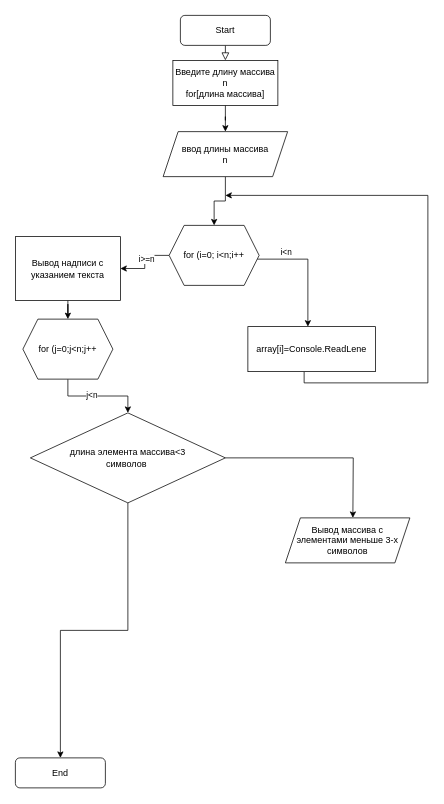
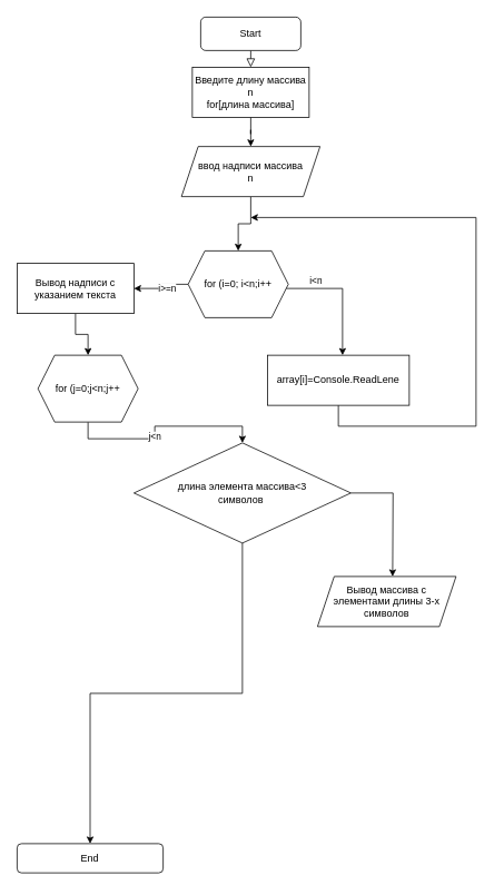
- <mxCell id="15" value="ввод длины массива&lt;br&gt;n" style="shape=parallelogram;perimeter=parallelogramPerimeter;whiteSpace=wrap;html=1;fixedSize=1;" vertex="1" parent="1"><mxGeometry x="217" y="175" width="166" height="60" as="geometry" /></mxCell>
+ <mxCell id="15" value="ввод надписи массива&lt;br&gt;n" style="shape=parallelogram;perimeter=parallelogramPerimeter;whiteSpace=wrap;html=1;fixedSize=1;" vertex="1" parent="1"><mxGeometry x="217" y="175" width="166" height="60" as="geometry" /></mxCell>
- <mxCell id="20" value="Вывод надписи с указанием текста" style="rounded=0;whiteSpace=wrap;html=1;" vertex="1" parent="1"><mxGeometry x="20" y="315" width="140" height="85" as="geometry" /></mxCell>
+ <mxCell id="20" value="Вывод надписи с указанием текста" style="rounded=0;whiteSpace=wrap;html=1;" vertex="1" parent="1"><mxGeometry x="20" y="315" width="140" height="60" as="geometry" /></mxCell>
- <mxCell id="18" value="for (j=0;j&amp;lt;n;j++" style="shape=hexagon;perimeter=hexagonPerimeter2;whiteSpace=wrap;html=1;fixedSize=1;" vertex="1" parent="1"><mxGeometry x="30" y="425" width="120" height="80" as="geometry" /></mxCell>
+ <mxCell id="18" value="for (j=0;j&amp;lt;n;j++" style="shape=hexagon;perimeter=hexagonPerimeter2;whiteSpace=wrap;html=1;fixedSize=1;" vertex="1" parent="1"><mxGeometry x="45" y="425" width="120" height="80" as="geometry" /></mxCell>
- <mxCell id="14" value="array[i]=Console.ReadLene" style="rounded=0;whiteSpace=wrap;html=1;" vertex="1" parent="1"><mxGeometry x="330" y="435" width="170" height="60" as="geometry" /></mxCell>
+ <mxCell id="14" value="array[i]=Console.ReadLene" style="rounded=0;whiteSpace=wrap;html=1;" vertex="1" parent="1"><mxGeometry x="320" y="425" width="170" height="60" as="geometry" /></mxCell>
- <mxCell id="23" value="длина элемента массива&amp;lt;3&lt;br&gt;символов&amp;nbsp;" style="rhombus;whiteSpace=wrap;html=1;" vertex="1" parent="1"><mxGeometry x="40" y="550" width="260" height="120" as="geometry" /></mxCell>
+ <mxCell id="23" value="длина элемента массива&amp;lt;3&lt;br&gt;символов&amp;nbsp;" style="rhombus;whiteSpace=wrap;html=1;" vertex="1" parent="1"><mxGeometry x="160" y="530" width="260" height="120" as="geometry" /></mxCell>
- <mxCell id="24" value="Вывод массива с элементами меньше 3-х символов" style="shape=parallelogram;perimeter=parallelogramPerimeter;whiteSpace=wrap;html=1;fixedSize=1;" vertex="1" parent="1"><mxGeometry x="380" y="690" width="166" height="60" as="geometry" /></mxCell>
+ <mxCell id="24" value="Вывод массива с элементами длины 3-х символов" style="shape=parallelogram;perimeter=parallelogramPerimeter;whiteSpace=wrap;html=1;fixedSize=1;" vertex="1" parent="1"><mxGeometry x="380" y="690" width="166" height="60" as="geometry" /></mxCell>
- <mxCell id="4" value="End" style="rounded=1;whiteSpace=wrap;html=1;fontSize=12;glass=0;strokeWidth=1;shadow=0;" parent="1" vertex="1"><mxGeometry x="20" y="1010" width="120" height="40" as="geometry" /></mxCell>
+ <mxCell id="4" value="End" style="rounded=1;whiteSpace=wrap;html=1;fontSize=12;glass=0;strokeWidth=1;shadow=0;" parent="1" vertex="1"><mxGeometry x="20" y="1010" width="175" height="35" as="geometry" /></mxCell>
